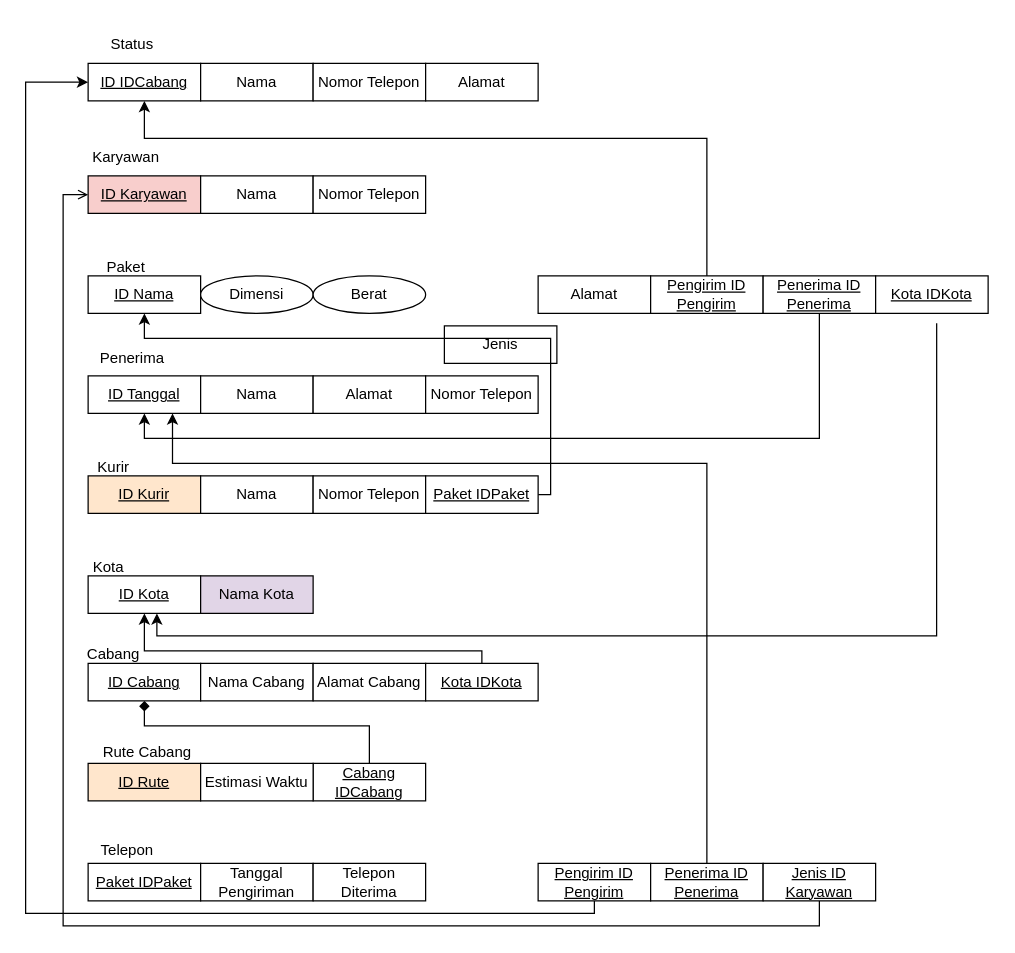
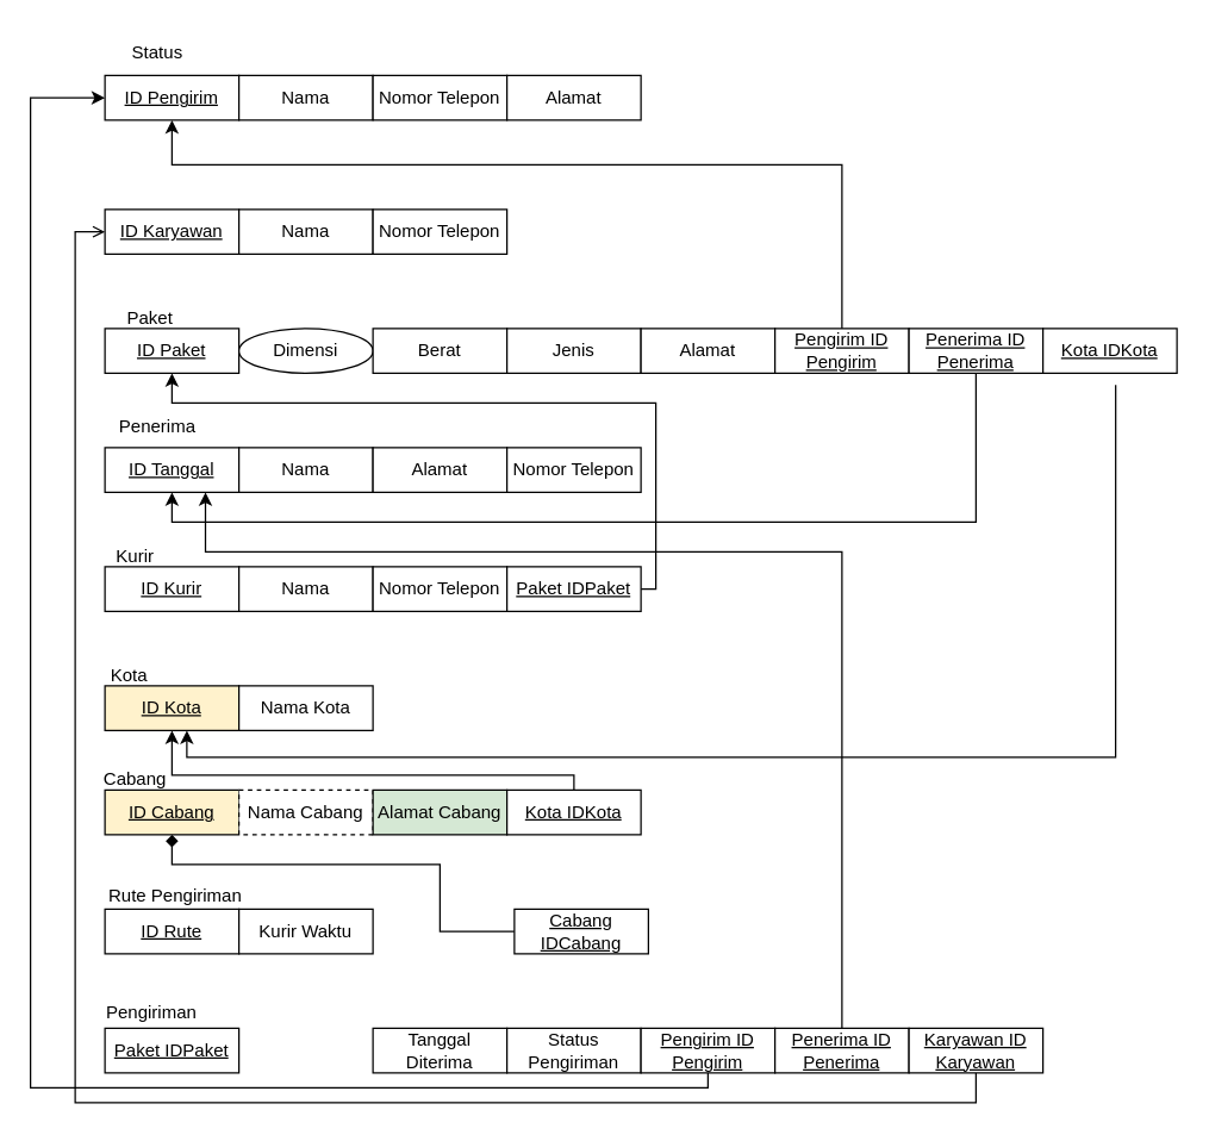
- <mxCell id="2" value="&lt;u&gt;ID IDCabang&lt;/u&gt;" style="rounded=0;whiteSpace=wrap;html=1;" vertex="1" parent="1"><mxGeometry x="70" y="50" width="90" height="30" as="geometry" /></mxCell>
+ <mxCell id="2" value="&lt;u&gt;ID Pengirim&lt;/u&gt;" style="rounded=0;whiteSpace=wrap;html=1;" vertex="1" parent="1"><mxGeometry x="70" y="50" width="90" height="30" as="geometry" /></mxCell>
- <mxCell id="11" value="Karyawan" style="text;html=1;align=center;verticalAlign=middle;resizable=0;points=[];autosize=1;strokeColor=none;fillColor=none;" vertex="1" parent="1"><mxGeometry x="60" y="110" width="80" height="30" as="geometry" /></mxCell>
- <mxCell id="6" value="&lt;u&gt;ID Karyawan&lt;/u&gt;" style="rounded=0;whiteSpace=wrap;html=1;fillColor=#f8cecc;" vertex="1" parent="1"><mxGeometry x="70" y="140" width="90" height="30" as="geometry" /></mxCell>
+ <mxCell id="6" value="&lt;u&gt;ID Karyawan&lt;/u&gt;" style="rounded=0;whiteSpace=wrap;html=1;" vertex="1" parent="1"><mxGeometry x="70" y="140" width="90" height="30" as="geometry" /></mxCell>
- <mxCell id="10" value="&lt;u&gt;ID Nama&lt;/u&gt;" style="rounded=0;whiteSpace=wrap;html=1;" vertex="1" parent="1"><mxGeometry x="70" y="220" width="90" height="30" as="geometry" /></mxCell>
+ <mxCell id="10" value="&lt;u&gt;ID Paket&lt;/u&gt;" style="rounded=0;whiteSpace=wrap;html=1;" vertex="1" parent="1"><mxGeometry x="70" y="220" width="90" height="30" as="geometry" /></mxCell>
- <mxCell id="13" value="Berat" style="ellipse;whiteSpace=wrap;html=1;" vertex="1" parent="1"><mxGeometry x="250" y="220" width="90" height="30" as="geometry" /></mxCell>
+ <mxCell id="13" value="Berat" style="rounded=0;whiteSpace=wrap;html=1;" vertex="1" parent="1"><mxGeometry x="250" y="220" width="90" height="30" as="geometry" /></mxCell>
- <mxCell id="14" value="Jenis" style="rounded=0;whiteSpace=wrap;html=1;" vertex="1" parent="1"><mxGeometry x="355" y="260" width="90" height="30" as="geometry" /></mxCell>
+ <mxCell id="14" value="Jenis" style="rounded=0;whiteSpace=wrap;html=1;" vertex="1" parent="1"><mxGeometry x="340" y="220" width="90" height="30" as="geometry" /></mxCell>
- <mxCell id="27" value="&lt;u&gt;ID Kurir&lt;/u&gt;" style="rounded=0;whiteSpace=wrap;html=1;fillColor=#ffe6cc;" vertex="1" parent="1"><mxGeometry x="70" y="380" width="90" height="30" as="geometry" /></mxCell>
+ <mxCell id="27" value="&lt;u&gt;ID Kurir&lt;/u&gt;" style="rounded=0;whiteSpace=wrap;html=1;" vertex="1" parent="1"><mxGeometry x="70" y="380" width="90" height="30" as="geometry" /></mxCell>
- <mxCell id="32" value="&lt;u&gt;ID Kota&lt;/u&gt;" style="rounded=0;whiteSpace=wrap;html=1;" vertex="1" parent="1"><mxGeometry x="70" y="460" width="90" height="30" as="geometry" /></mxCell>
+ <mxCell id="32" value="&lt;u&gt;ID Kota&lt;/u&gt;" style="rounded=0;whiteSpace=wrap;html=1;fillColor=#fff2cc;" vertex="1" parent="1"><mxGeometry x="70" y="460" width="90" height="30" as="geometry" /></mxCell>
- <mxCell id="33" value="Nama Kota" style="rounded=0;whiteSpace=wrap;html=1;fillColor=#e1d5e7;" vertex="1" parent="1"><mxGeometry x="160" y="460" width="90" height="30" as="geometry" /></mxCell>
+ <mxCell id="33" value="Nama Kota" style="rounded=0;whiteSpace=wrap;html=1;" vertex="1" parent="1"><mxGeometry x="160" y="460" width="90" height="30" as="geometry" /></mxCell>
- <mxCell id="36" value="&lt;u&gt;ID Cabang&lt;/u&gt;" style="rounded=0;whiteSpace=wrap;html=1;" vertex="1" parent="1"><mxGeometry x="70" y="530" width="90" height="30" as="geometry" /></mxCell>
+ <mxCell id="36" value="&lt;u&gt;ID Cabang&lt;/u&gt;" style="rounded=0;whiteSpace=wrap;html=1;fillColor=#fff2cc;" vertex="1" parent="1"><mxGeometry x="70" y="530" width="90" height="30" as="geometry" /></mxCell>
- <mxCell id="37" value="Nama Cabang" style="rounded=0;whiteSpace=wrap;html=1;" vertex="1" parent="1"><mxGeometry x="160" y="530" width="90" height="30" as="geometry" /></mxCell>
+ <mxCell id="37" value="Nama Cabang" style="rounded=0;whiteSpace=wrap;html=1;dashed=1;" vertex="1" parent="1"><mxGeometry x="160" y="530" width="90" height="30" as="geometry" /></mxCell>
- <mxCell id="38" value="Alamat Cabang" style="rounded=0;whiteSpace=wrap;html=1;" vertex="1" parent="1"><mxGeometry x="250" y="530" width="90" height="30" as="geometry" /></mxCell>
+ <mxCell id="38" value="Alamat Cabang" style="rounded=0;whiteSpace=wrap;html=1;fillColor=#d5e8d4;" vertex="1" parent="1"><mxGeometry x="250" y="530" width="90" height="30" as="geometry" /></mxCell>
- <mxCell id="46" value="Rute Cabang" style="text;html=1;align=center;verticalAlign=middle;resizable=0;points=[];autosize=1;strokeColor=none;fillColor=none;" vertex="1" parent="1"><mxGeometry x="62" y="586" width="110" height="30" as="geometry" /></mxCell>
+ <mxCell id="46" value="Rute Pengiriman" style="text;html=1;align=center;verticalAlign=middle;resizable=0;points=[];autosize=1;strokeColor=none;fillColor=none;" vertex="1" parent="1"><mxGeometry x="62" y="586" width="110" height="30" as="geometry" /></mxCell>
- <mxCell id="42" value="&lt;u&gt;ID Rute&lt;/u&gt;" style="rounded=0;whiteSpace=wrap;html=1;fillColor=#ffe6cc;" vertex="1" parent="1"><mxGeometry x="70" y="610" width="90" height="30" as="geometry" /></mxCell>
+ <mxCell id="42" value="&lt;u&gt;ID Rute&lt;/u&gt;" style="rounded=0;whiteSpace=wrap;html=1;" vertex="1" parent="1"><mxGeometry x="70" y="610" width="90" height="30" as="geometry" /></mxCell>
- <mxCell id="45" value="Estimasi Waktu" style="rounded=0;whiteSpace=wrap;html=1;" vertex="1" parent="1"><mxGeometry x="160" y="610" width="90" height="30" as="geometry" /></mxCell>
+ <mxCell id="45" value="Kurir Waktu" style="rounded=0;whiteSpace=wrap;html=1;" vertex="1" parent="1"><mxGeometry x="160" y="610" width="90" height="30" as="geometry" /></mxCell>
- <mxCell id="44" value="&lt;u&gt;Cabang IDCabang&lt;/u&gt;" style="rounded=0;whiteSpace=wrap;html=1;" vertex="1" parent="1"><mxGeometry x="250" y="610" width="90" height="30" as="geometry" /></mxCell>
+ <mxCell id="44" value="&lt;u&gt;Cabang IDCabang&lt;/u&gt;" style="rounded=0;whiteSpace=wrap;html=1;" vertex="1" parent="1"><mxGeometry x="345" y="610" width="90" height="30" as="geometry" /></mxCell>
- <mxCell id="58" value="Telepon&lt;div&gt;&lt;br&gt;&lt;/div&gt;" style="text;html=1;align=center;verticalAlign=middle;resizable=0;points=[];autosize=1;strokeColor=none;fillColor=none;" vertex="1" parent="1"><mxGeometry x="61" y="667" width="80" height="40" as="geometry" /></mxCell>
+ <mxCell id="58" value="Pengiriman&lt;div&gt;&lt;br&gt;&lt;/div&gt;" style="text;html=1;align=center;verticalAlign=middle;resizable=0;points=[];autosize=1;strokeColor=none;fillColor=none;" vertex="1" parent="1"><mxGeometry x="61" y="667" width="80" height="40" as="geometry" /></mxCell>
- <mxCell id="49" value="Tanggal Pengiriman" style="rounded=0;whiteSpace=wrap;html=1;" vertex="1" parent="1"><mxGeometry x="160" y="690" width="90" height="30" as="geometry" /></mxCell>
- <mxCell id="50" value="Telepon Diterima" style="rounded=0;whiteSpace=wrap;html=1;" vertex="1" parent="1"><mxGeometry x="250" y="690" width="90" height="30" as="geometry" /></mxCell>
+ <mxCell id="50" value="Tanggal Diterima" style="rounded=0;whiteSpace=wrap;html=1;" vertex="1" parent="1"><mxGeometry x="250" y="690" width="90" height="30" as="geometry" /></mxCell>
+ <mxCell id="51" value="Status Pengiriman" style="rounded=0;whiteSpace=wrap;html=1;" vertex="1" parent="1"><mxGeometry x="340" y="690" width="90" height="30" as="geometry" /></mxCell>
- <mxCell id="57" value="&lt;u&gt;Jenis ID Karyawan&lt;/u&gt;" style="rounded=0;whiteSpace=wrap;html=1;" vertex="1" parent="1"><mxGeometry x="610" y="690" width="90" height="30" as="geometry" /></mxCell>
+ <mxCell id="57" value="&lt;u&gt;Karyawan ID Karyawan&lt;/u&gt;" style="rounded=0;whiteSpace=wrap;html=1;" vertex="1" parent="1"><mxGeometry x="610" y="690" width="90" height="30" as="geometry" /></mxCell>
